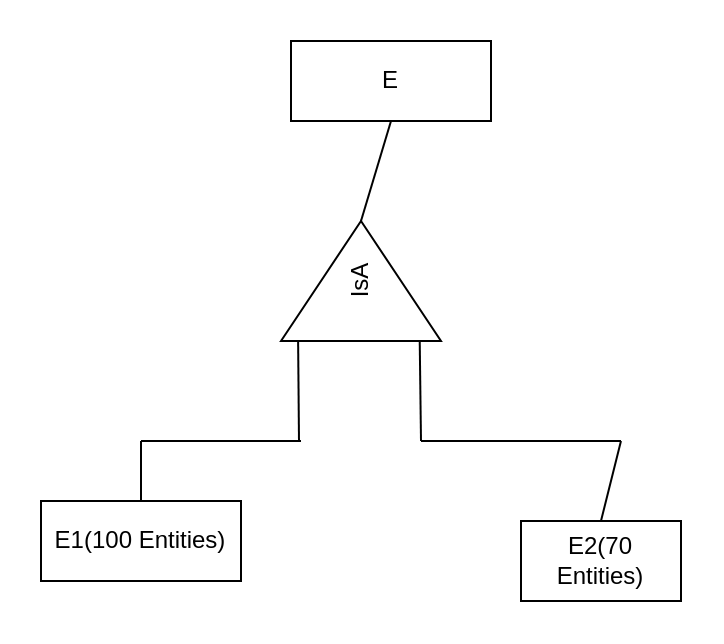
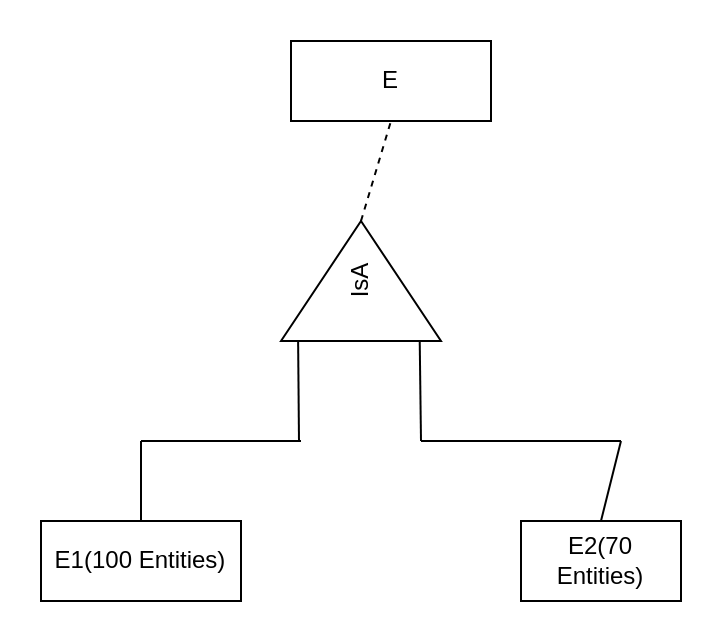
- <mxCell id="6" value="" style="endArrow=none;html=1;exitX=1;exitY=0.5;exitDx=0;exitDy=0;entryX=0.5;entryY=1;entryDx=0;entryDy=0;" parent="1" source="5" target="2" edge="1"><mxGeometry width="50" height="50" relative="1" as="geometry"><mxPoint x="170" y="100" as="sourcePoint" /><mxPoint x="210" y="60" as="targetPoint" /></mxGeometry></mxCell>
+ <mxCell id="6" value="" style="endArrow=none;html=1;exitX=1;exitY=0.5;exitDx=0;exitDy=0;entryX=0.5;entryY=1;entryDx=0;entryDy=0;dashed=1;" parent="1" source="5" target="2" edge="1"><mxGeometry width="50" height="50" relative="1" as="geometry"><mxPoint x="170" y="100" as="sourcePoint" /><mxPoint x="210" y="60" as="targetPoint" /></mxGeometry></mxCell>
- <mxCell id="3" value="E1(100 Entities)" style="whiteSpace=wrap;html=1;align=center;" parent="1" vertex="1"><mxGeometry x="20" y="250" width="100" height="40" as="geometry" /></mxCell>
+ <mxCell id="3" value="E1(100 Entities)" style="whiteSpace=wrap;html=1;align=center;" parent="1" vertex="1"><mxGeometry x="20" y="260" width="100" height="40" as="geometry" /></mxCell>
